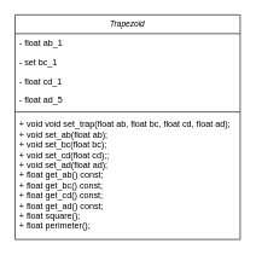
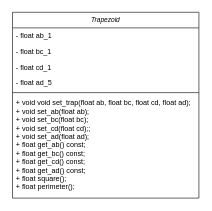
- <mxCell id="4" value="- set bc_1" style="text;align=left;verticalAlign=top;spacingLeft=4;spacingRight=4;overflow=hidden;rotatable=0;points=[[0,0.5],[1,0.5]];portConstraint=eastwest;rounded=0;shadow=0;html=0;" parent="2" vertex="1"><mxGeometry y="52" width="311" height="26" as="geometry" /></mxCell>
+ <mxCell id="4" value="- float bc_1" style="text;align=left;verticalAlign=top;spacingLeft=4;spacingRight=4;overflow=hidden;rotatable=0;points=[[0,0.5],[1,0.5]];portConstraint=eastwest;rounded=0;shadow=0;html=0;" parent="2" vertex="1"><mxGeometry y="52" width="311" height="26" as="geometry" /></mxCell>
